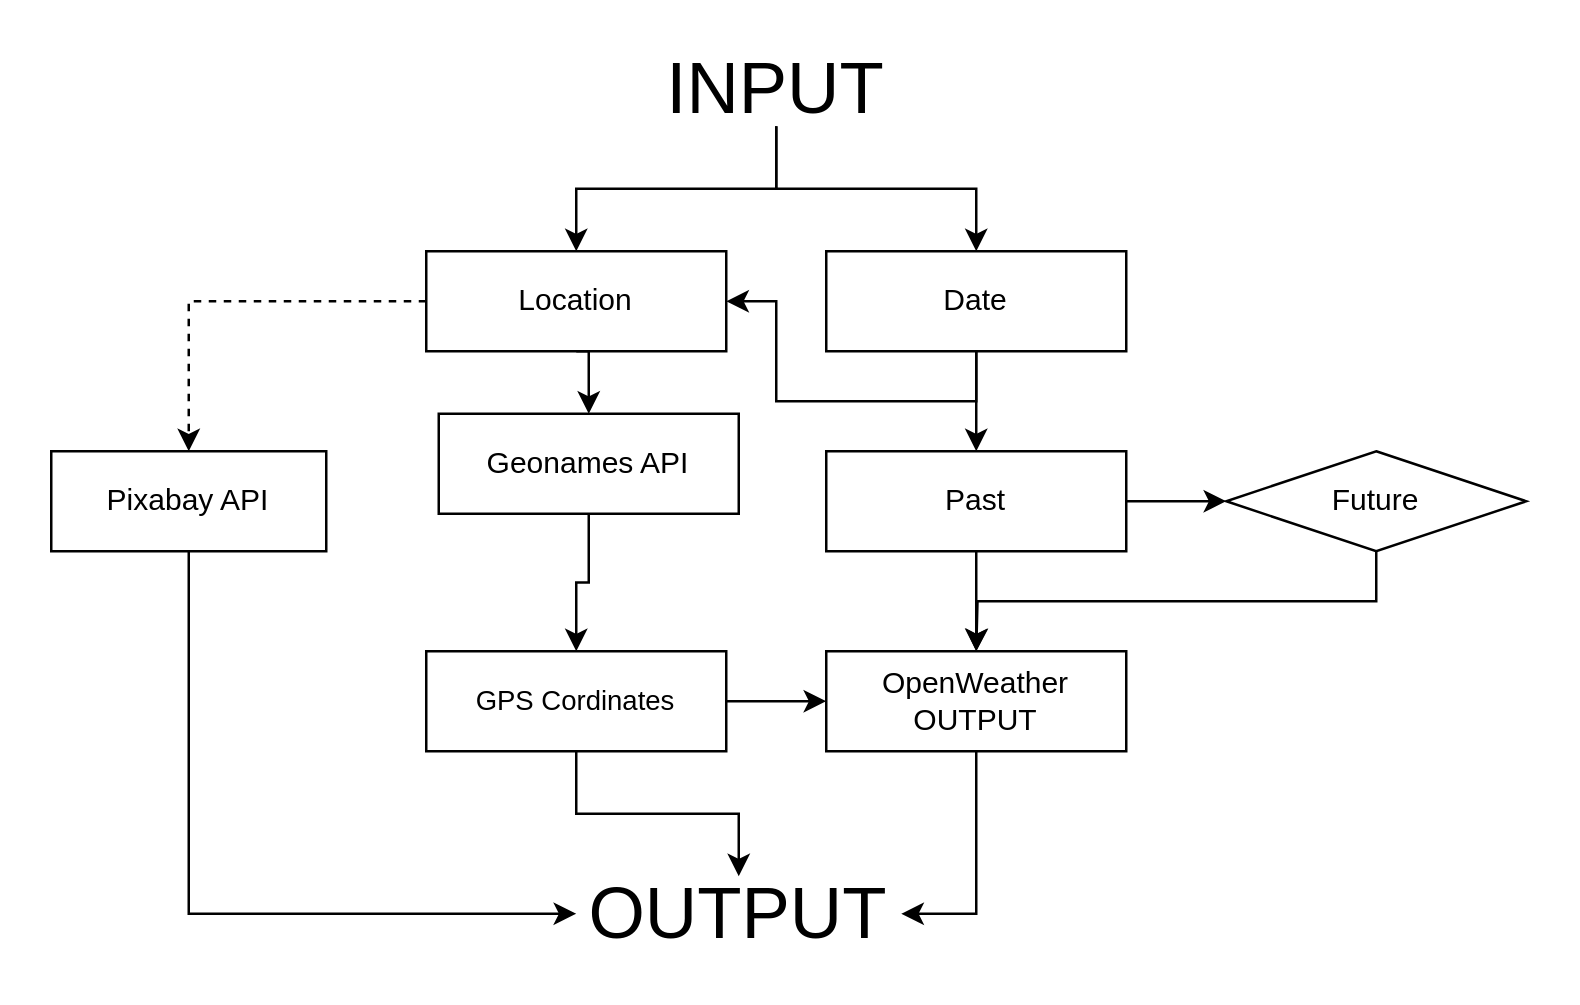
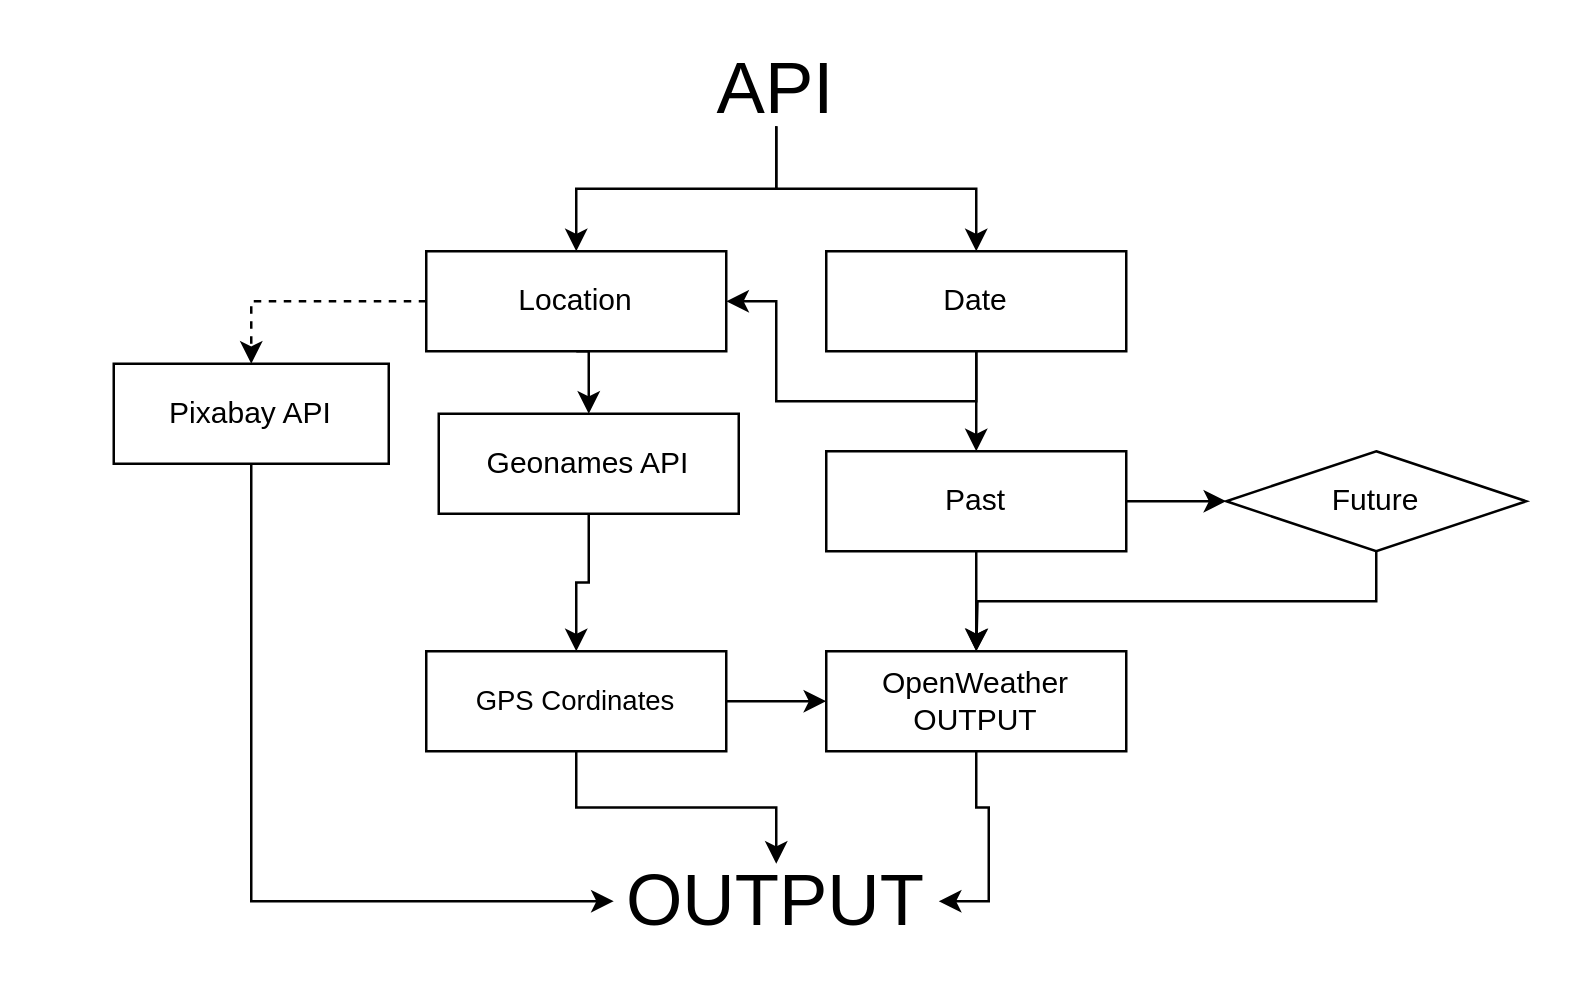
- <mxCell id="20" value="&lt;font style=&quot;font-size: 29px&quot;&gt;INPUT&lt;/font&gt;" style="text;html=1;strokeColor=none;fillColor=none;align=center;verticalAlign=middle;whiteSpace=wrap;rounded=0;fontSize=16;" vertex="1" parent="1"><mxGeometry x="260" y="20" width="100" height="30" as="geometry" /></mxCell>
+ <mxCell id="20" value="&lt;font style=&quot;font-size: 29px&quot;&gt;API&lt;/font&gt;" style="text;html=1;strokeColor=none;fillColor=none;align=center;verticalAlign=middle;whiteSpace=wrap;rounded=0;fontSize=16;" vertex="1" parent="1"><mxGeometry x="260" y="20" width="100" height="30" as="geometry" /></mxCell>
- <mxCell id="24" value="&lt;font style=&quot;font-size: 12px;&quot;&gt;Pixabay API&lt;/font&gt;" style="rounded=0;whiteSpace=wrap;html=1;fontSize=12;" vertex="1" parent="1"><mxGeometry x="20" y="180" width="110" height="40" as="geometry" /></mxCell>
+ <mxCell id="24" value="&lt;font style=&quot;font-size: 12px;&quot;&gt;Pixabay API&lt;/font&gt;" style="rounded=0;whiteSpace=wrap;html=1;fontSize=12;" vertex="1" parent="1"><mxGeometry x="45" y="145" width="110" height="40" as="geometry" /></mxCell>
- <mxCell id="25" value="&lt;font style=&quot;font-size: 29px&quot;&gt;OUTPUT&lt;/font&gt;" style="text;html=1;strokeColor=none;fillColor=none;align=center;verticalAlign=middle;whiteSpace=wrap;rounded=0;fontSize=16;" vertex="1" parent="1"><mxGeometry x="230" y="350" width="130" height="30" as="geometry" /></mxCell>
+ <mxCell id="25" value="&lt;font style=&quot;font-size: 29px&quot;&gt;OUTPUT&lt;/font&gt;" style="text;html=1;strokeColor=none;fillColor=none;align=center;verticalAlign=middle;whiteSpace=wrap;rounded=0;fontSize=16;" vertex="1" parent="1"><mxGeometry x="245" y="345" width="130" height="30" as="geometry" /></mxCell>
